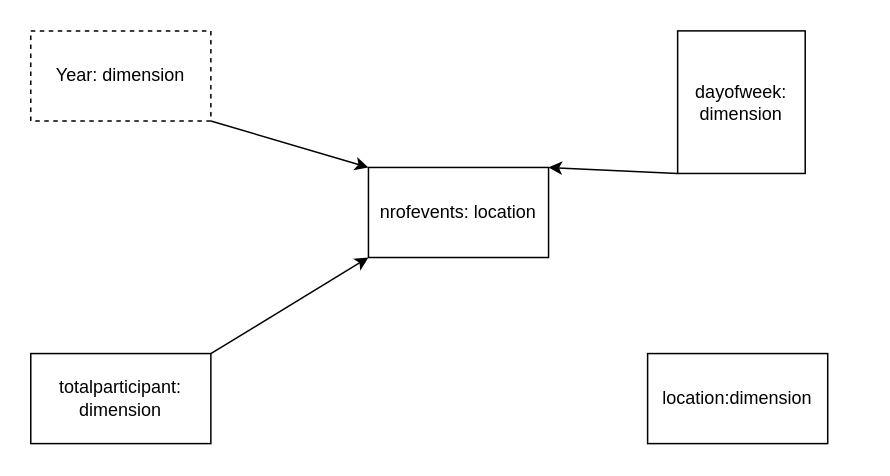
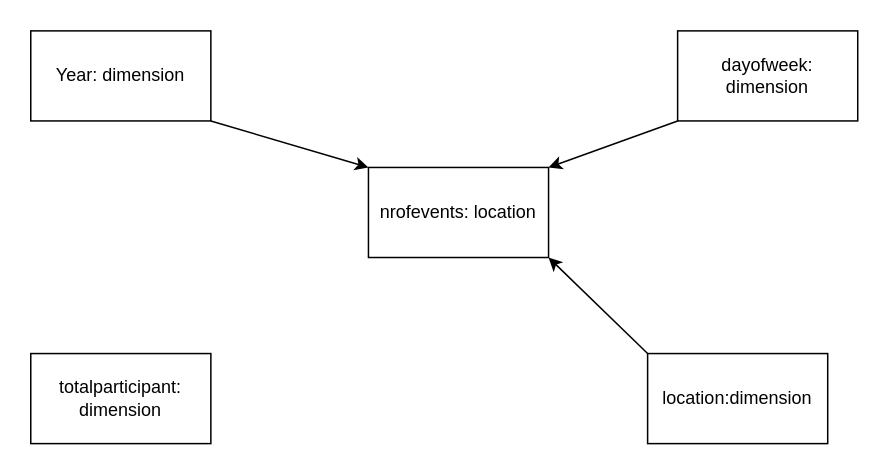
- <mxCell id="2" value="Year: dimension" style="rounded=0;whiteSpace=wrap;html=1;dashed=1;" vertex="1" parent="1"><mxGeometry x="20" y="20" width="120" height="60" as="geometry" /></mxCell>
+ <mxCell id="2" value="Year: dimension" style="rounded=0;whiteSpace=wrap;html=1;" vertex="1" parent="1"><mxGeometry x="20" y="20" width="120" height="60" as="geometry" /></mxCell>
- <mxCell id="3" value="dayofweek: dimension" style="rounded=0;whiteSpace=wrap;html=1;" vertex="1" parent="1"><mxGeometry x="451" y="20" width="85" height="95" as="geometry" /></mxCell>
+ <mxCell id="3" value="dayofweek: dimension" style="rounded=0;whiteSpace=wrap;html=1;" vertex="1" parent="1"><mxGeometry x="451" y="20" width="120" height="60" as="geometry" /></mxCell>
- <mxCell id="8" value="" style="endArrow=classic;html=1;entryX=0;entryY=1;entryDx=0;entryDy=0;exitX=1;exitY=0;exitDx=0;exitDy=0;" edge="1" parent="1" source="4" target="6"><mxGeometry width="50" height="50" relative="1" as="geometry"><mxPoint x="31" y="257" as="sourcePoint" /><mxPoint x="288" y="234" as="targetPoint" /><Array as="points" /></mxGeometry></mxCell>
+ <mxCell id="10" value="" style="endArrow=classic;html=1;exitX=0;exitY=0;exitDx=0;exitDy=0;entryX=1;entryY=1;entryDx=0;entryDy=0;" edge="1" parent="1" source="5" target="6"><mxGeometry width="50" height="50" relative="1" as="geometry"><mxPoint x="475" y="182" as="sourcePoint" /><mxPoint x="525" y="132" as="targetPoint" /></mxGeometry></mxCell>
